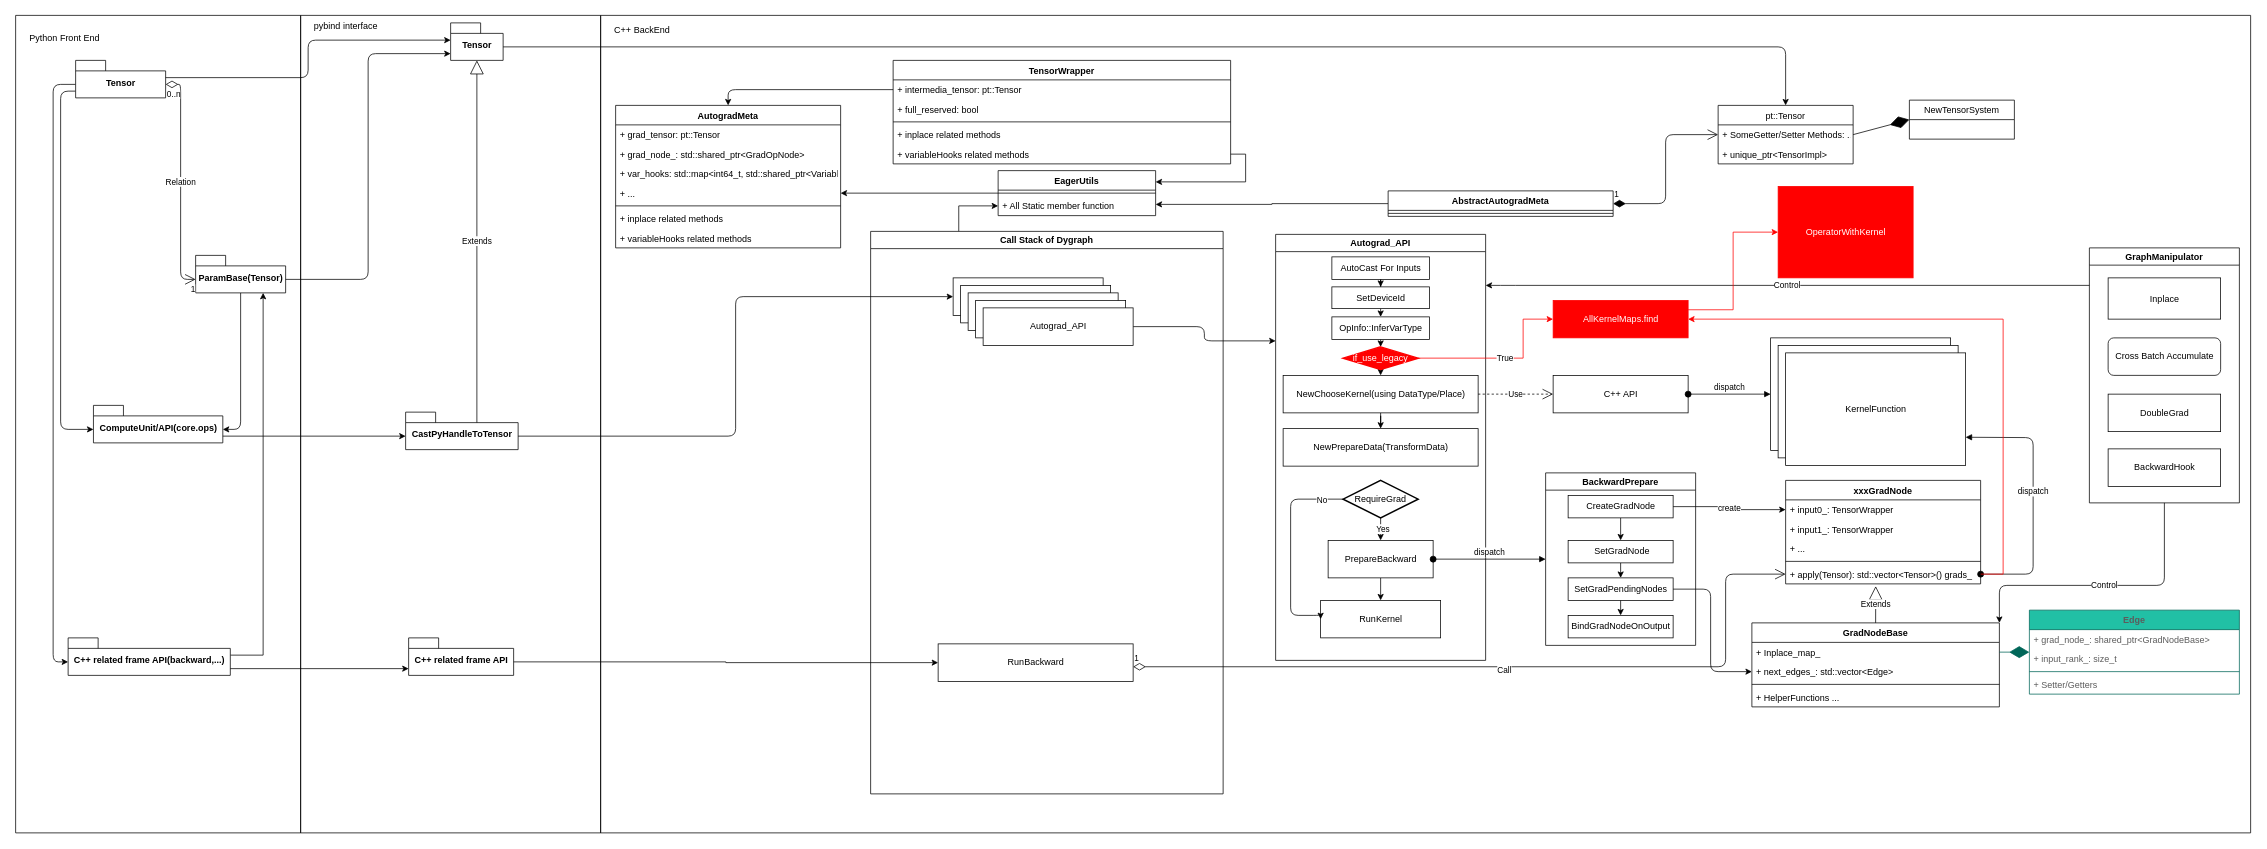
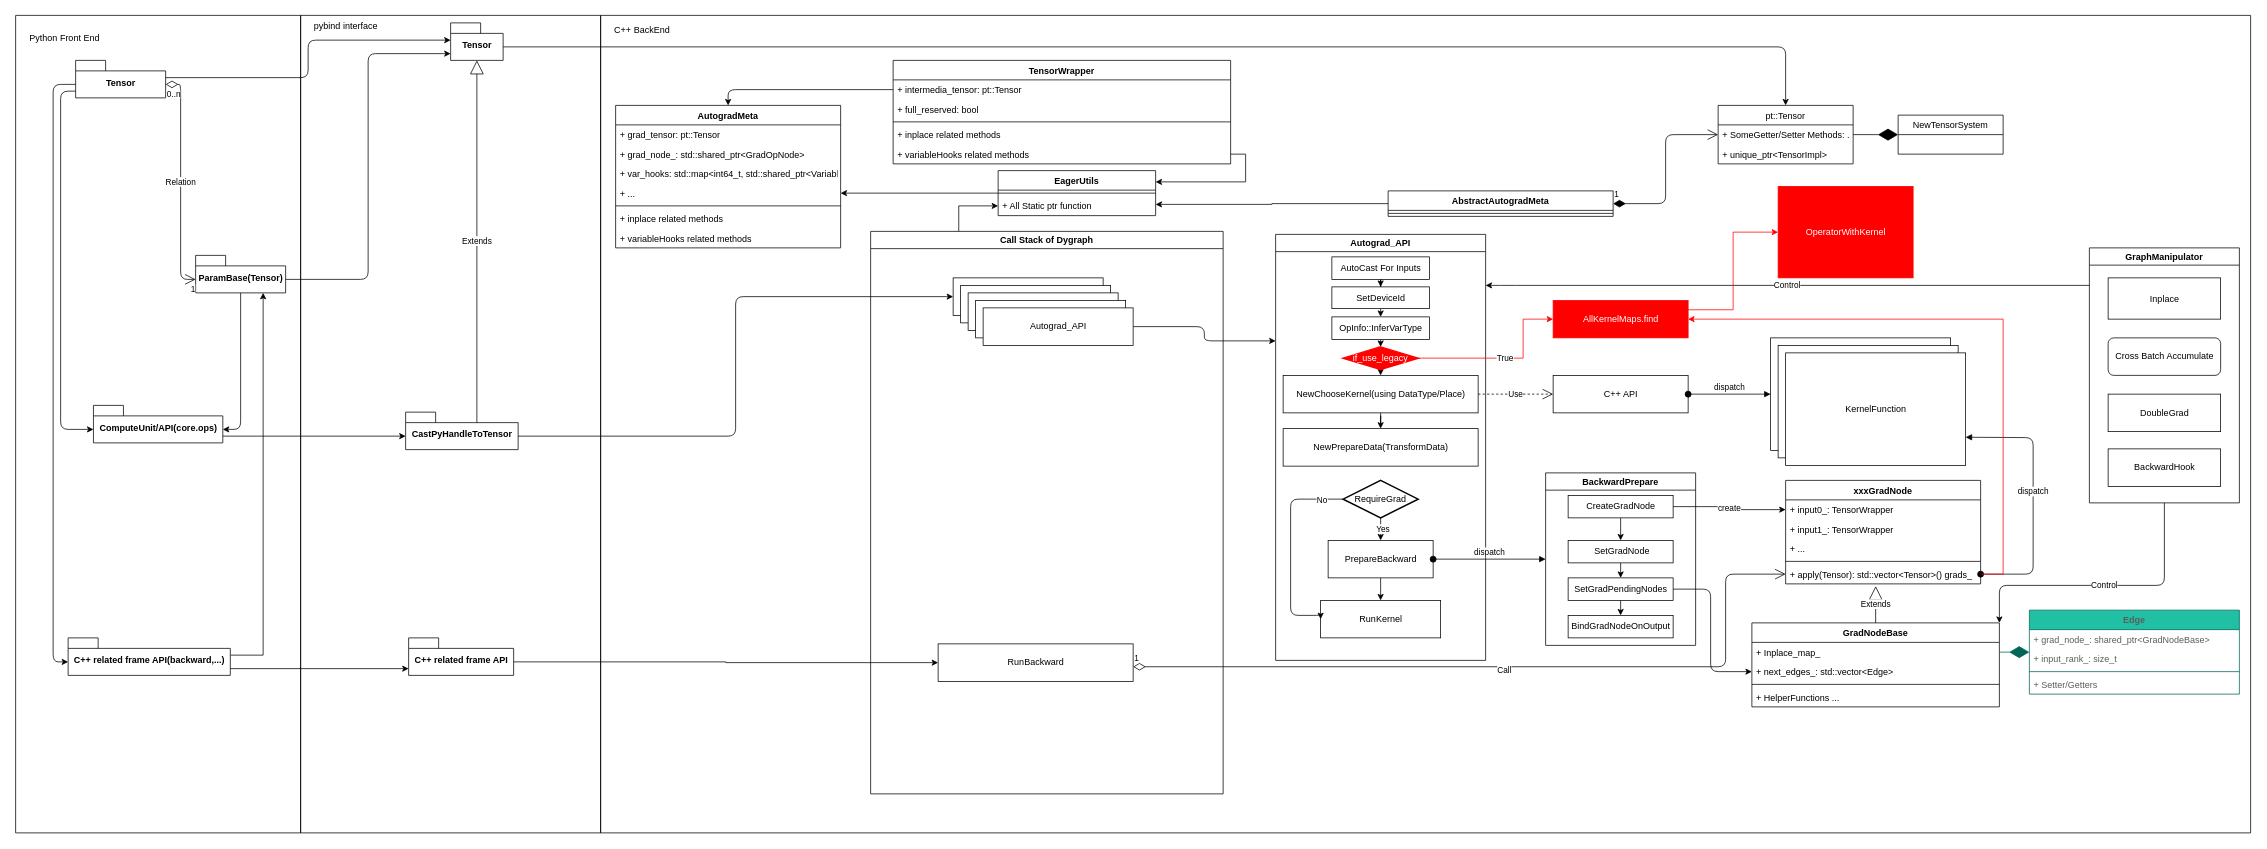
- <mxCell id="48" value="NewTensorSystem" style="swimlane;fontStyle=0;childLayout=stackLayout;horizontal=1;startSize=26;fillColor=none;horizontalStack=0;resizeParent=1;resizeParentMax=0;resizeLast=0;collapsible=1;marginBottom=0;" parent="23" vertex="1"><mxGeometry x="1745" y="113" width="140" height="52" as="geometry" /></mxCell>
+ <mxCell id="48" value="NewTensorSystem" style="swimlane;fontStyle=0;childLayout=stackLayout;horizontal=1;startSize=26;fillColor=none;horizontalStack=0;resizeParent=1;resizeParentMax=0;resizeLast=0;collapsible=1;marginBottom=0;" parent="23" vertex="1"><mxGeometry x="1730" y="133" width="140" height="52" as="geometry" /></mxCell>
- <mxCell id="121" value="+ All Static member function " style="text;strokeColor=none;fillColor=none;align=left;verticalAlign=top;spacingLeft=4;spacingRight=4;overflow=hidden;rotatable=0;points=[[0,0.5],[1,0.5]];portConstraint=eastwest;" parent="119" vertex="1"><mxGeometry y="34" width="210" height="26" as="geometry" /></mxCell>
+ <mxCell id="121" value="+ All Static ptr function " style="text;strokeColor=none;fillColor=none;align=left;verticalAlign=top;spacingLeft=4;spacingRight=4;overflow=hidden;rotatable=0;points=[[0,0.5],[1,0.5]];portConstraint=eastwest;" parent="119" vertex="1"><mxGeometry y="34" width="210" height="26" as="geometry" /></mxCell>
